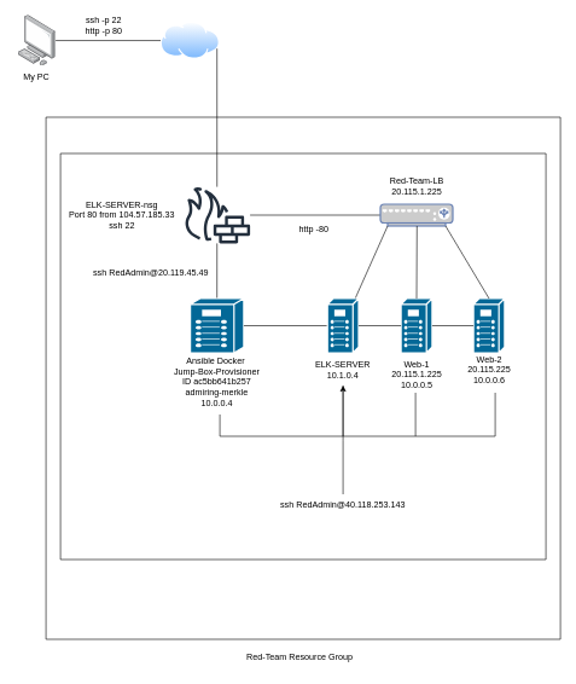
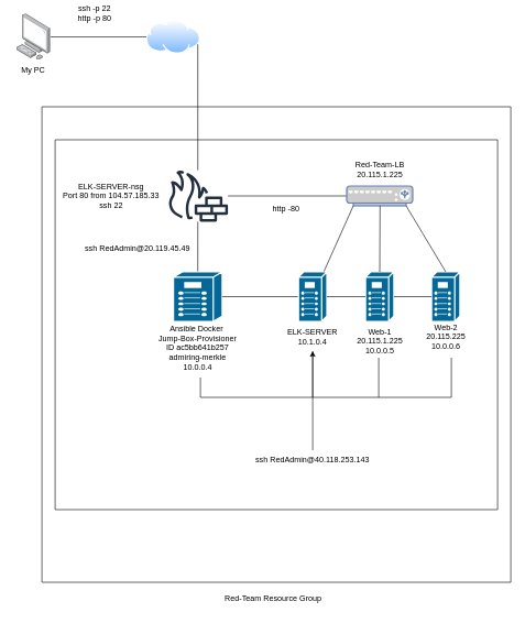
- <mxCell id="6" value="ssh -p 22&lt;br&gt;http -p 80" style="text;html=1;strokeColor=none;fillColor=none;align=center;verticalAlign=middle;whiteSpace=wrap;rounded=0;" vertex="1" parent="1"><mxGeometry x="113" y="20.25" width="60" height="30" as="geometry" /></mxCell>
+ <mxCell id="6" value="ssh -p 22&lt;br&gt;http -p 80" style="text;html=1;strokeColor=none;fillColor=none;align=center;verticalAlign=middle;whiteSpace=wrap;rounded=0;" vertex="1" parent="1"><mxGeometry x="113" y="5.25" width="60" height="30" as="geometry" /></mxCell>
